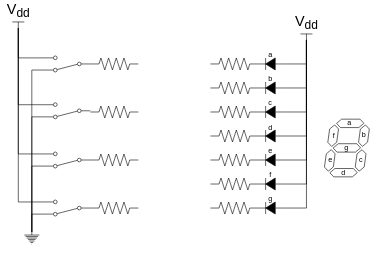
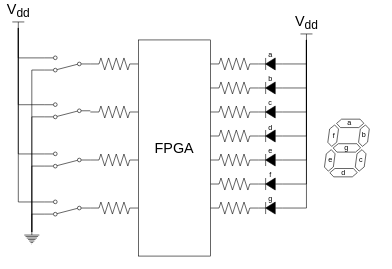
+ <mxCell id="13" value="&lt;font style=&quot;font-size: 24px;&quot;&gt;FPGA&lt;/font&gt;" style="rounded=0;whiteSpace=wrap;html=1;" vertex="1" parent="1"><mxGeometry x="230" y="50" width="120" height="360" as="geometry" /></mxCell>
